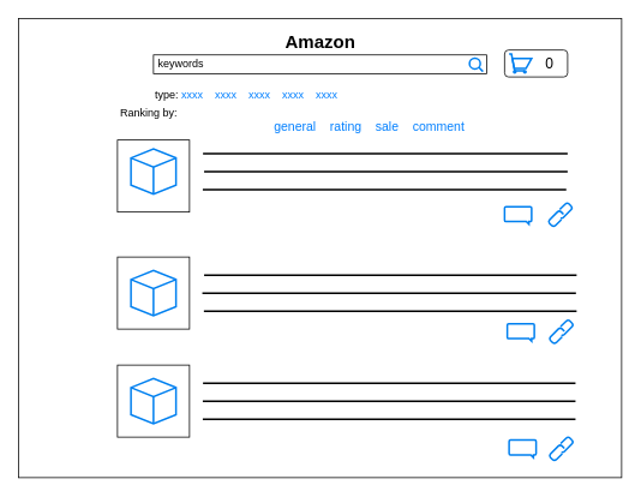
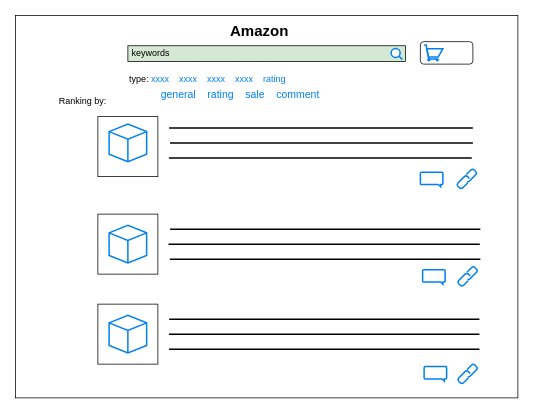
- <mxCell id="3" value="&lt;b&gt;&lt;font style=&quot;font-size: 20px&quot;&gt;Amazon&lt;/font&gt;&lt;/b&gt;" style="text;html=1;strokeColor=none;fillColor=none;align=center;verticalAlign=middle;whiteSpace=wrap;rounded=0;" vertex="1" parent="1"><mxGeometry x="323.75" y="35" width="62.5" height="20" as="geometry" /></mxCell>
+ <mxCell id="3" value="&lt;b&gt;&lt;font style=&quot;font-size: 20px&quot;&gt;Amazon&lt;/font&gt;&lt;/b&gt;" style="text;html=1;strokeColor=none;fillColor=none;align=center;verticalAlign=middle;whiteSpace=wrap;rounded=0;" vertex="1" parent="1"><mxGeometry x="313.75" y="30" width="62.5" height="20" as="geometry" /></mxCell>
- <mxCell id="12" value="&lt;font style=&quot;font-size: 16px&quot;&gt;0&lt;/font&gt;" style="text;html=1;strokeColor=none;fillColor=none;align=center;verticalAlign=middle;whiteSpace=wrap;rounded=0;" vertex="1" parent="1"><mxGeometry x="590" y="60" width="40" height="20" as="geometry" /></mxCell>
- <mxCell id="4" value="&amp;nbsp;keywords" style="rounded=0;whiteSpace=wrap;html=1;align=left;" vertex="1" parent="1"><mxGeometry x="170" y="60.5" width="370" height="21" as="geometry" /></mxCell>
+ <mxCell id="4" value="&amp;nbsp;keywords" style="rounded=0;whiteSpace=wrap;html=1;align=left;fillColor=#d5e8d4;" vertex="1" parent="1"><mxGeometry x="170" y="60.5" width="370" height="21" as="geometry" /></mxCell>
- <mxCell id="6" value="type: &lt;font color=&quot;#007fff&quot;&gt;xxxx&amp;nbsp; &amp;nbsp; xxxx&amp;nbsp; &amp;nbsp; xxxx&amp;nbsp; &amp;nbsp; xxxx&amp;nbsp; &amp;nbsp; xxxx&lt;/font&gt;" style="text;html=1;strokeColor=none;fillColor=none;align=left;verticalAlign=middle;whiteSpace=wrap;rounded=0;" vertex="1" parent="1"><mxGeometry x="170" y="95" width="420" height="20" as="geometry" /></mxCell>
+ <mxCell id="6" value="type: &lt;font color=&quot;#007fff&quot;&gt;xxxx&amp;nbsp; &amp;nbsp; xxxx&amp;nbsp; &amp;nbsp; xxxx&amp;nbsp; &amp;nbsp; xxxx&amp;nbsp; &amp;nbsp; rating&lt;/font&gt;" style="text;html=1;strokeColor=none;fillColor=none;align=left;verticalAlign=middle;whiteSpace=wrap;rounded=0;" vertex="1" parent="1"><mxGeometry x="170" y="95" width="420" height="20" as="geometry" /></mxCell>
- <mxCell id="13" value="Ranking by:" style="text;html=1;strokeColor=none;fillColor=none;align=center;verticalAlign=middle;whiteSpace=wrap;rounded=0;" vertex="1" parent="1"><mxGeometry x="130" y="115" width="70" height="20" as="geometry" /></mxCell>
+ <mxCell id="13" value="Ranking by:" style="text;html=1;strokeColor=none;fillColor=none;align=center;verticalAlign=middle;whiteSpace=wrap;rounded=0;" vertex="1" parent="1"><mxGeometry x="75" y="125" width="70" height="20" as="geometry" /></mxCell>
- <mxCell id="14" value="&lt;font color=&quot;#007fff&quot; style=&quot;font-size: 14px&quot;&gt;general&amp;nbsp; &amp;nbsp; rating&amp;nbsp; &amp;nbsp; sale&amp;nbsp; &amp;nbsp; comment&lt;/font&gt;" style="text;html=1;strokeColor=none;fillColor=none;align=center;verticalAlign=middle;whiteSpace=wrap;rounded=0;" vertex="1" parent="1"><mxGeometry x="300" y="130" width="220" height="20" as="geometry" /></mxCell>
+ <mxCell id="14" value="&lt;font color=&quot;#007fff&quot; style=&quot;font-size: 14px&quot;&gt;general&amp;nbsp; &amp;nbsp; rating&amp;nbsp; &amp;nbsp; sale&amp;nbsp; &amp;nbsp; comment&lt;/font&gt;" style="text;html=1;strokeColor=none;fillColor=none;align=center;verticalAlign=middle;whiteSpace=wrap;rounded=0;" vertex="1" parent="1"><mxGeometry x="210" y="115" width="220" height="20" as="geometry" /></mxCell>
